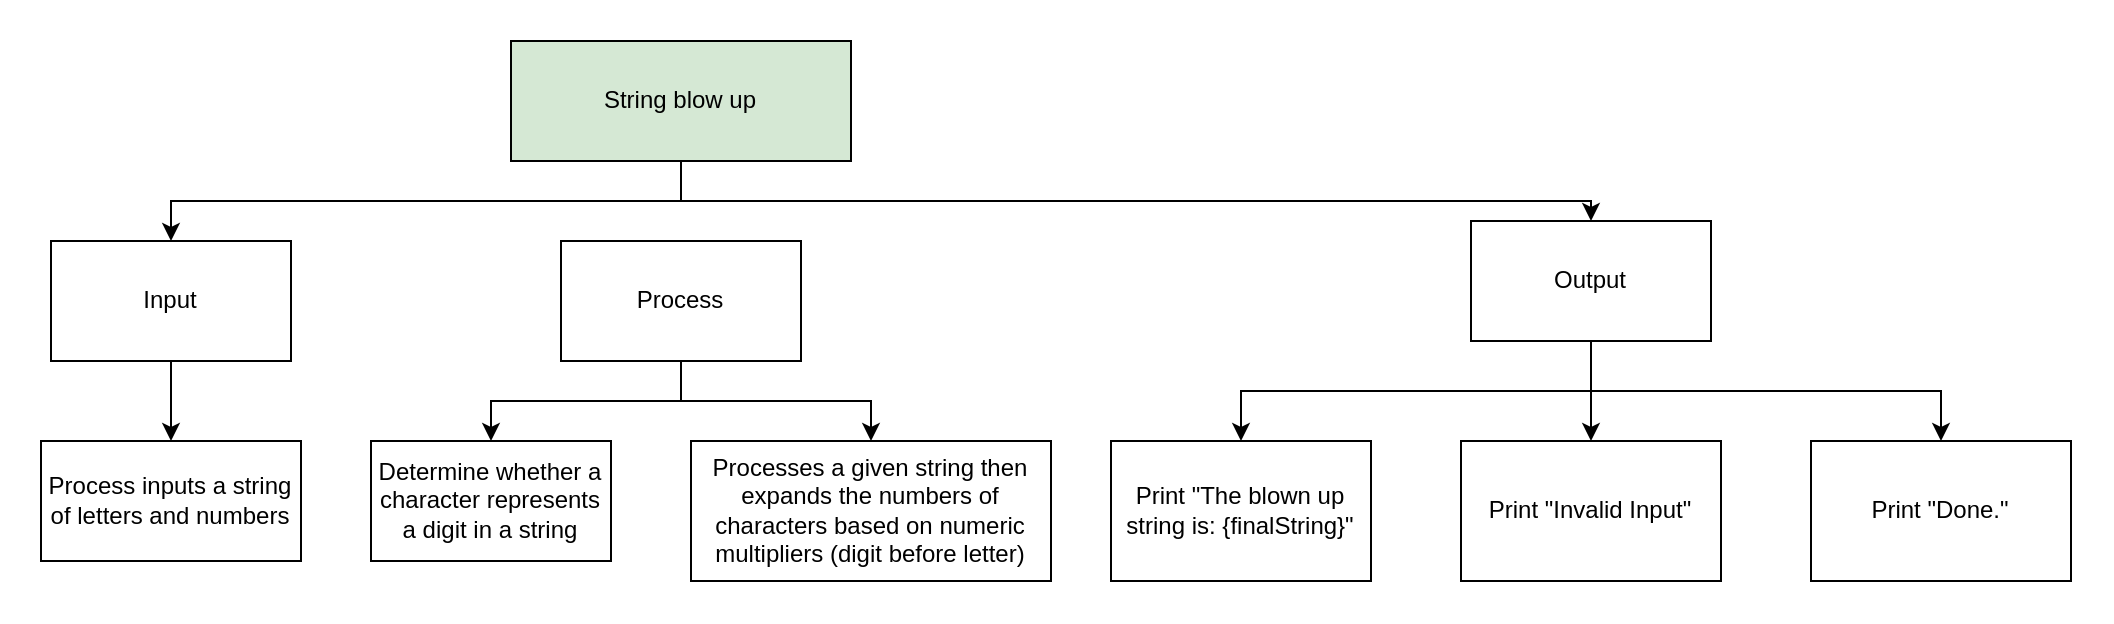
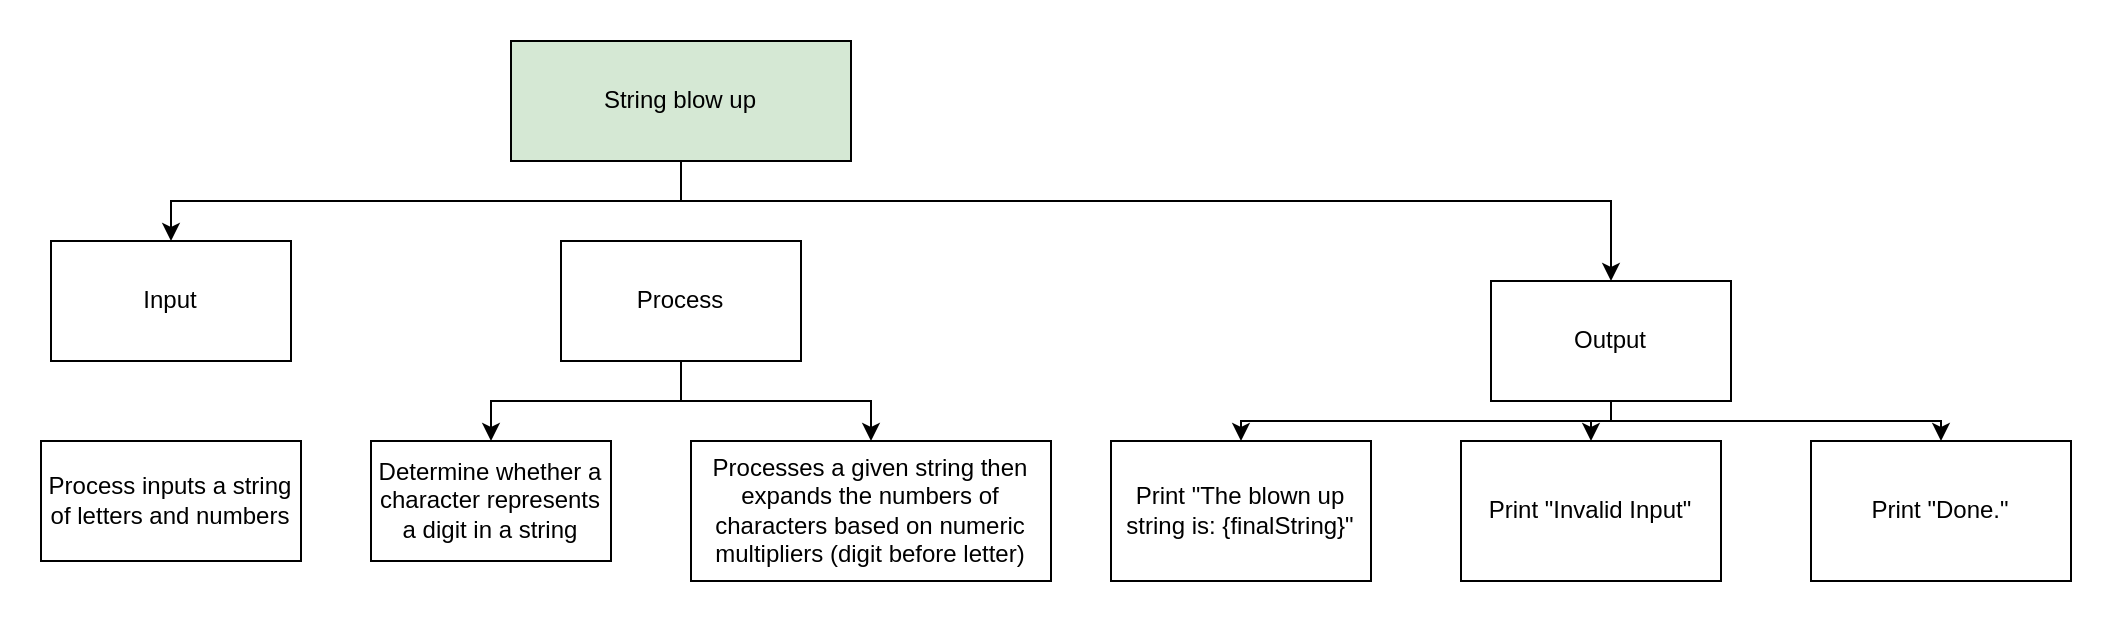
- <mxCell id="13" value="Output" style="rounded=0;whiteSpace=wrap;html=1;" parent="1" vertex="1"><mxGeometry x="735" y="110" width="120" height="60" as="geometry" /></mxCell>
+ <mxCell id="13" value="Output" style="rounded=0;whiteSpace=wrap;html=1;" parent="1" vertex="1"><mxGeometry x="745" y="140" width="120" height="60" as="geometry" /></mxCell>
- <mxCell id="5" style="edgeStyle=elbowEdgeStyle;rounded=0;elbow=vertical;html=1;" parent="1" source="6" target="14" edge="1"><mxGeometry relative="1" as="geometry" /></mxCell>
